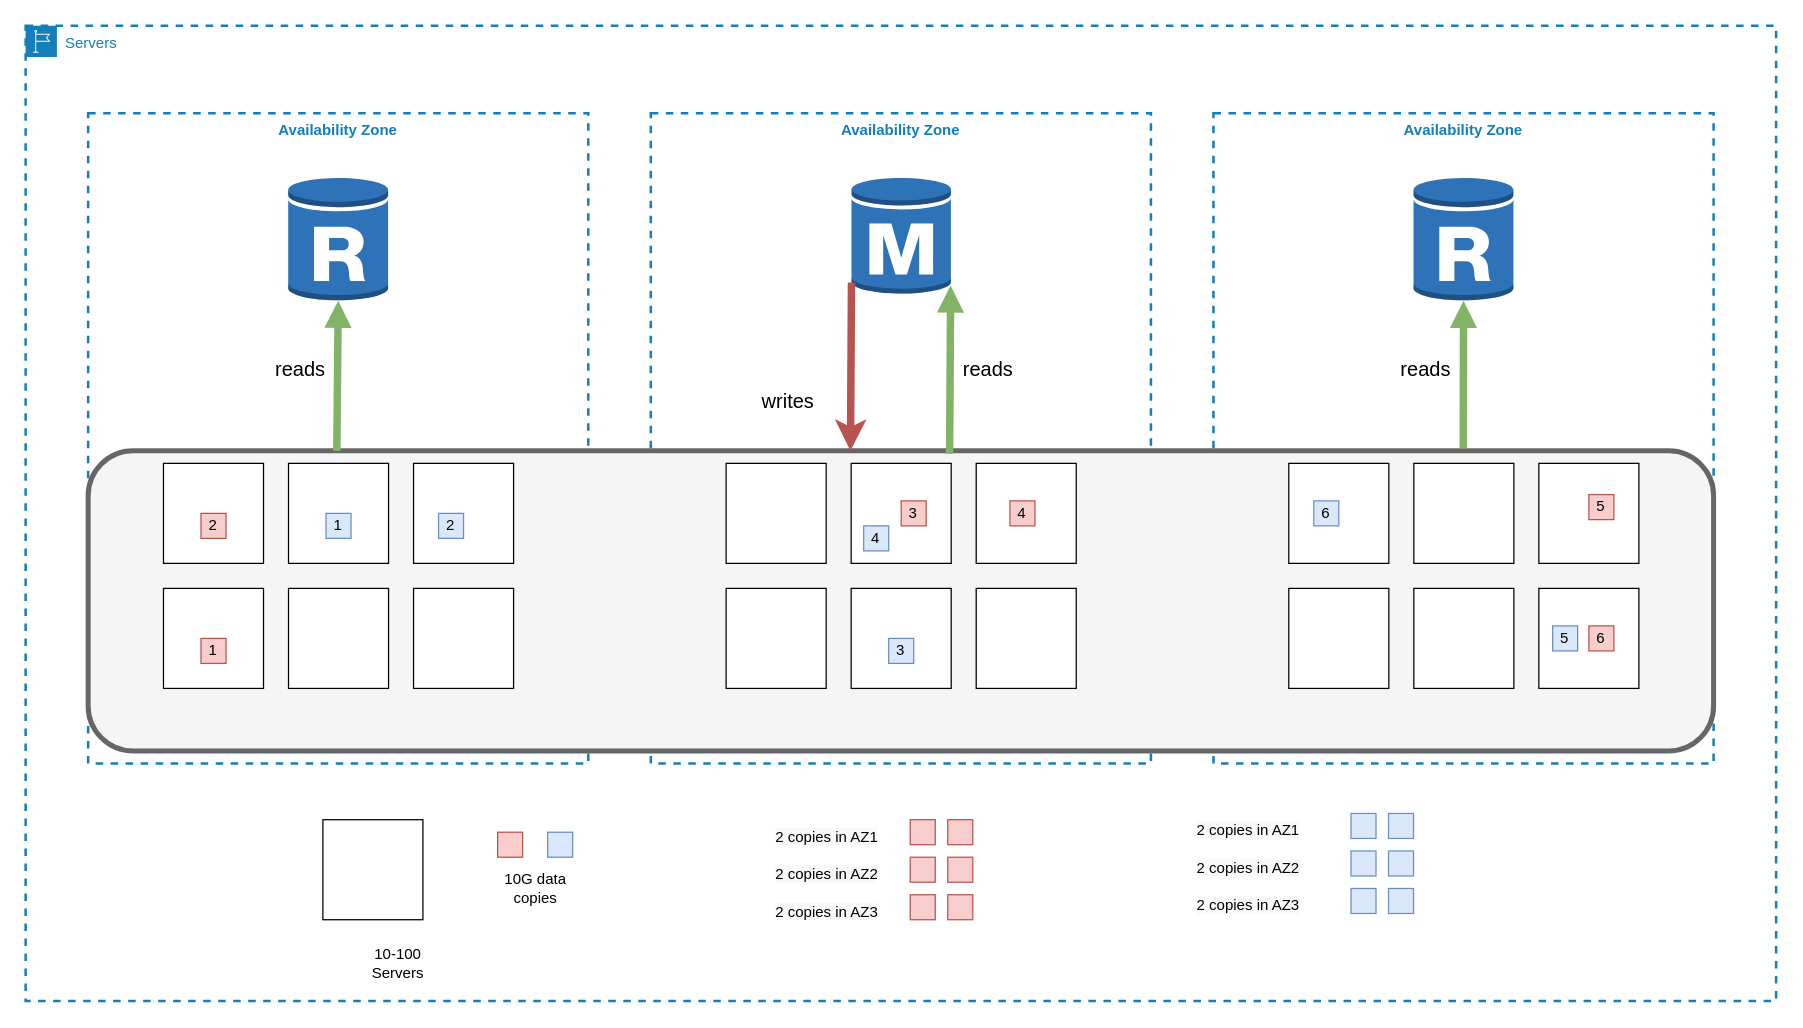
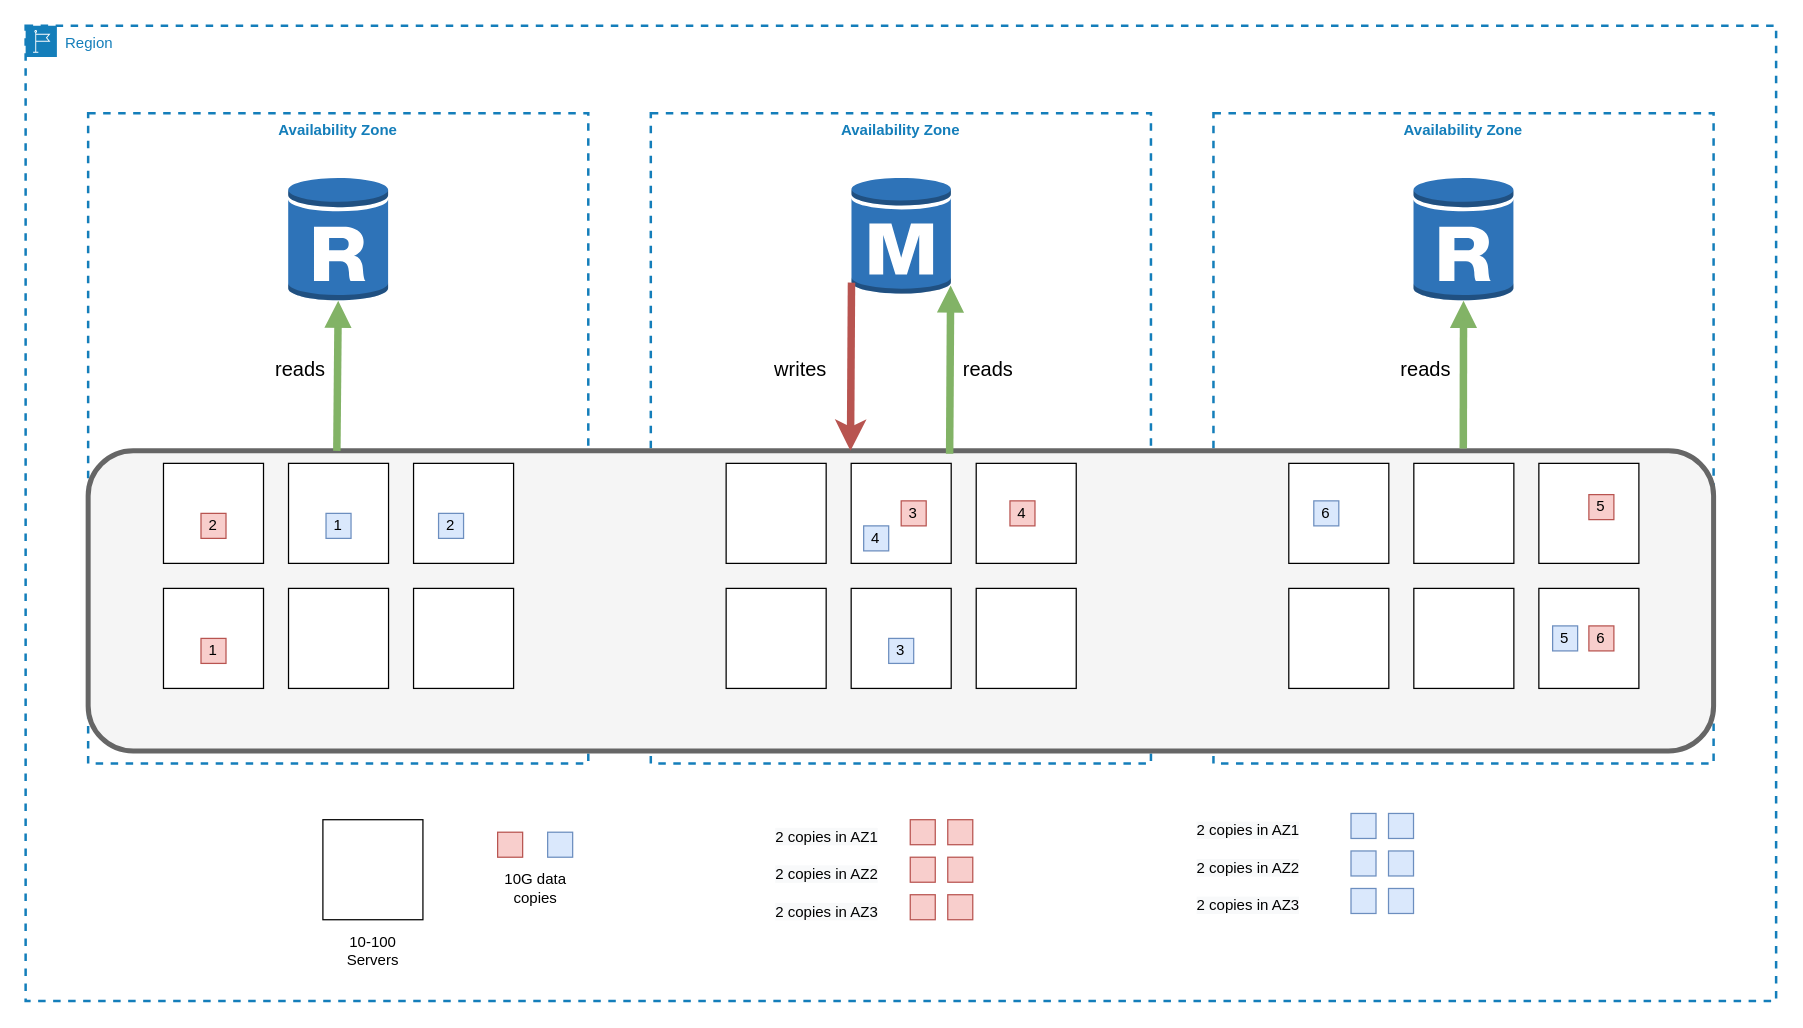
- <mxCell id="70" value="Servers" style="points=[[0,0],[0.25,0],[0.5,0],[0.75,0],[1,0],[1,0.25],[1,0.5],[1,0.75],[1,1],[0.75,1],[0.5,1],[0.25,1],[0,1],[0,0.75],[0,0.5],[0,0.25]];outlineConnect=0;gradientColor=none;html=1;whiteSpace=wrap;fontSize=12;fontStyle=0;container=1;pointerEvents=0;collapsible=0;recursiveResize=0;shape=mxgraph.aws4.group;grIcon=mxgraph.aws4.group_region;strokeColor=#147EBA;fillColor=none;verticalAlign=top;align=left;spacingLeft=30;fontColor=#147EBA;dashed=1;strokeWidth=2;" parent="1" vertex="1"><mxGeometry x="20" y="20" width="1400" height="780" as="geometry" /></mxCell>
+ <mxCell id="70" value="Region" style="points=[[0,0],[0.25,0],[0.5,0],[0.75,0],[1,0],[1,0.25],[1,0.5],[1,0.75],[1,1],[0.75,1],[0.5,1],[0.25,1],[0,1],[0,0.75],[0,0.5],[0,0.25]];outlineConnect=0;gradientColor=none;html=1;whiteSpace=wrap;fontSize=12;fontStyle=0;container=1;pointerEvents=0;collapsible=0;recursiveResize=0;shape=mxgraph.aws4.group;grIcon=mxgraph.aws4.group_region;strokeColor=#147EBA;fillColor=none;verticalAlign=top;align=left;spacingLeft=30;fontColor=#147EBA;dashed=1;strokeWidth=2;" parent="1" vertex="1"><mxGeometry x="20" y="20" width="1400" height="780" as="geometry" /></mxCell>
- <mxCell id="56" value="writes" style="text;html=1;strokeColor=none;fillColor=none;align=center;verticalAlign=middle;whiteSpace=wrap;rounded=0;dashed=1;fontSize=16;" parent="1" vertex="1"><mxGeometry x="600" y="305" width="60" height="30" as="geometry" /></mxCell>
+ <mxCell id="56" value="writes" style="text;html=1;strokeColor=none;fillColor=none;align=center;verticalAlign=middle;whiteSpace=wrap;rounded=0;dashed=1;fontSize=16;" parent="1" vertex="1"><mxGeometry x="610" y="280" width="60" height="30" as="geometry" /></mxCell>
- <mxCell id="27" value="10-100 Servers" style="text;html=1;strokeColor=none;fillColor=none;align=center;verticalAlign=middle;whiteSpace=wrap;rounded=0;" parent="1" vertex="1"><mxGeometry x="287.75" y="755" width="60" height="30" as="geometry" /></mxCell>
+ <mxCell id="27" value="10-100 Servers" style="text;html=1;strokeColor=none;fillColor=none;align=center;verticalAlign=middle;whiteSpace=wrap;rounded=0;" parent="1" vertex="1"><mxGeometry x="267.75" y="745" width="60" height="30" as="geometry" /></mxCell>
